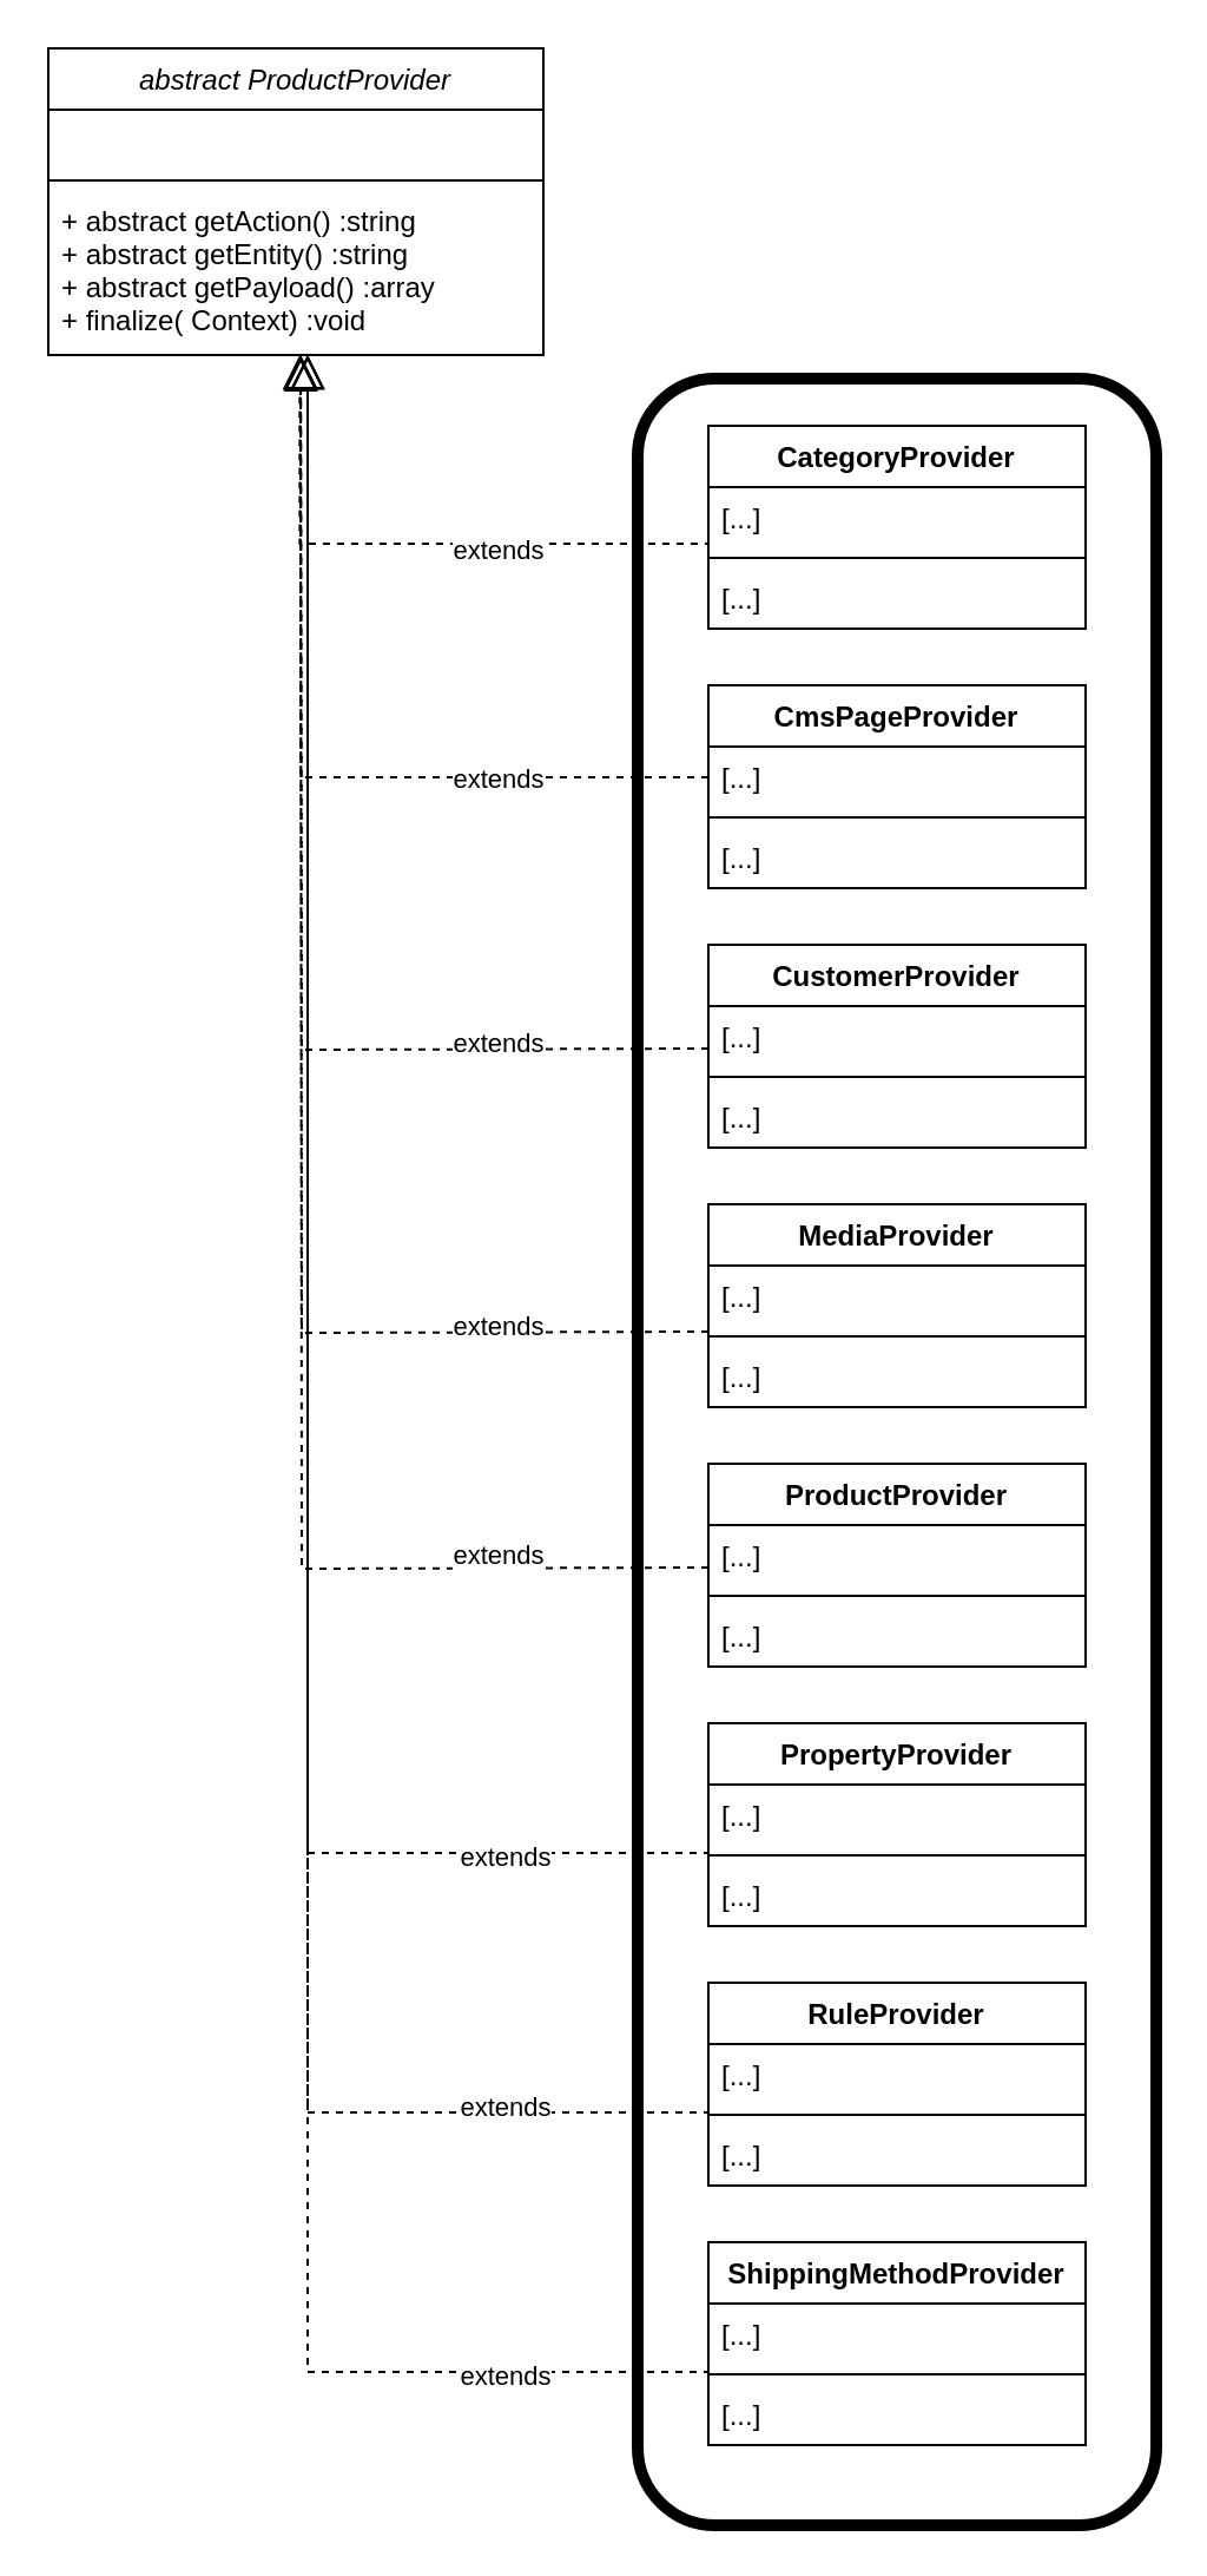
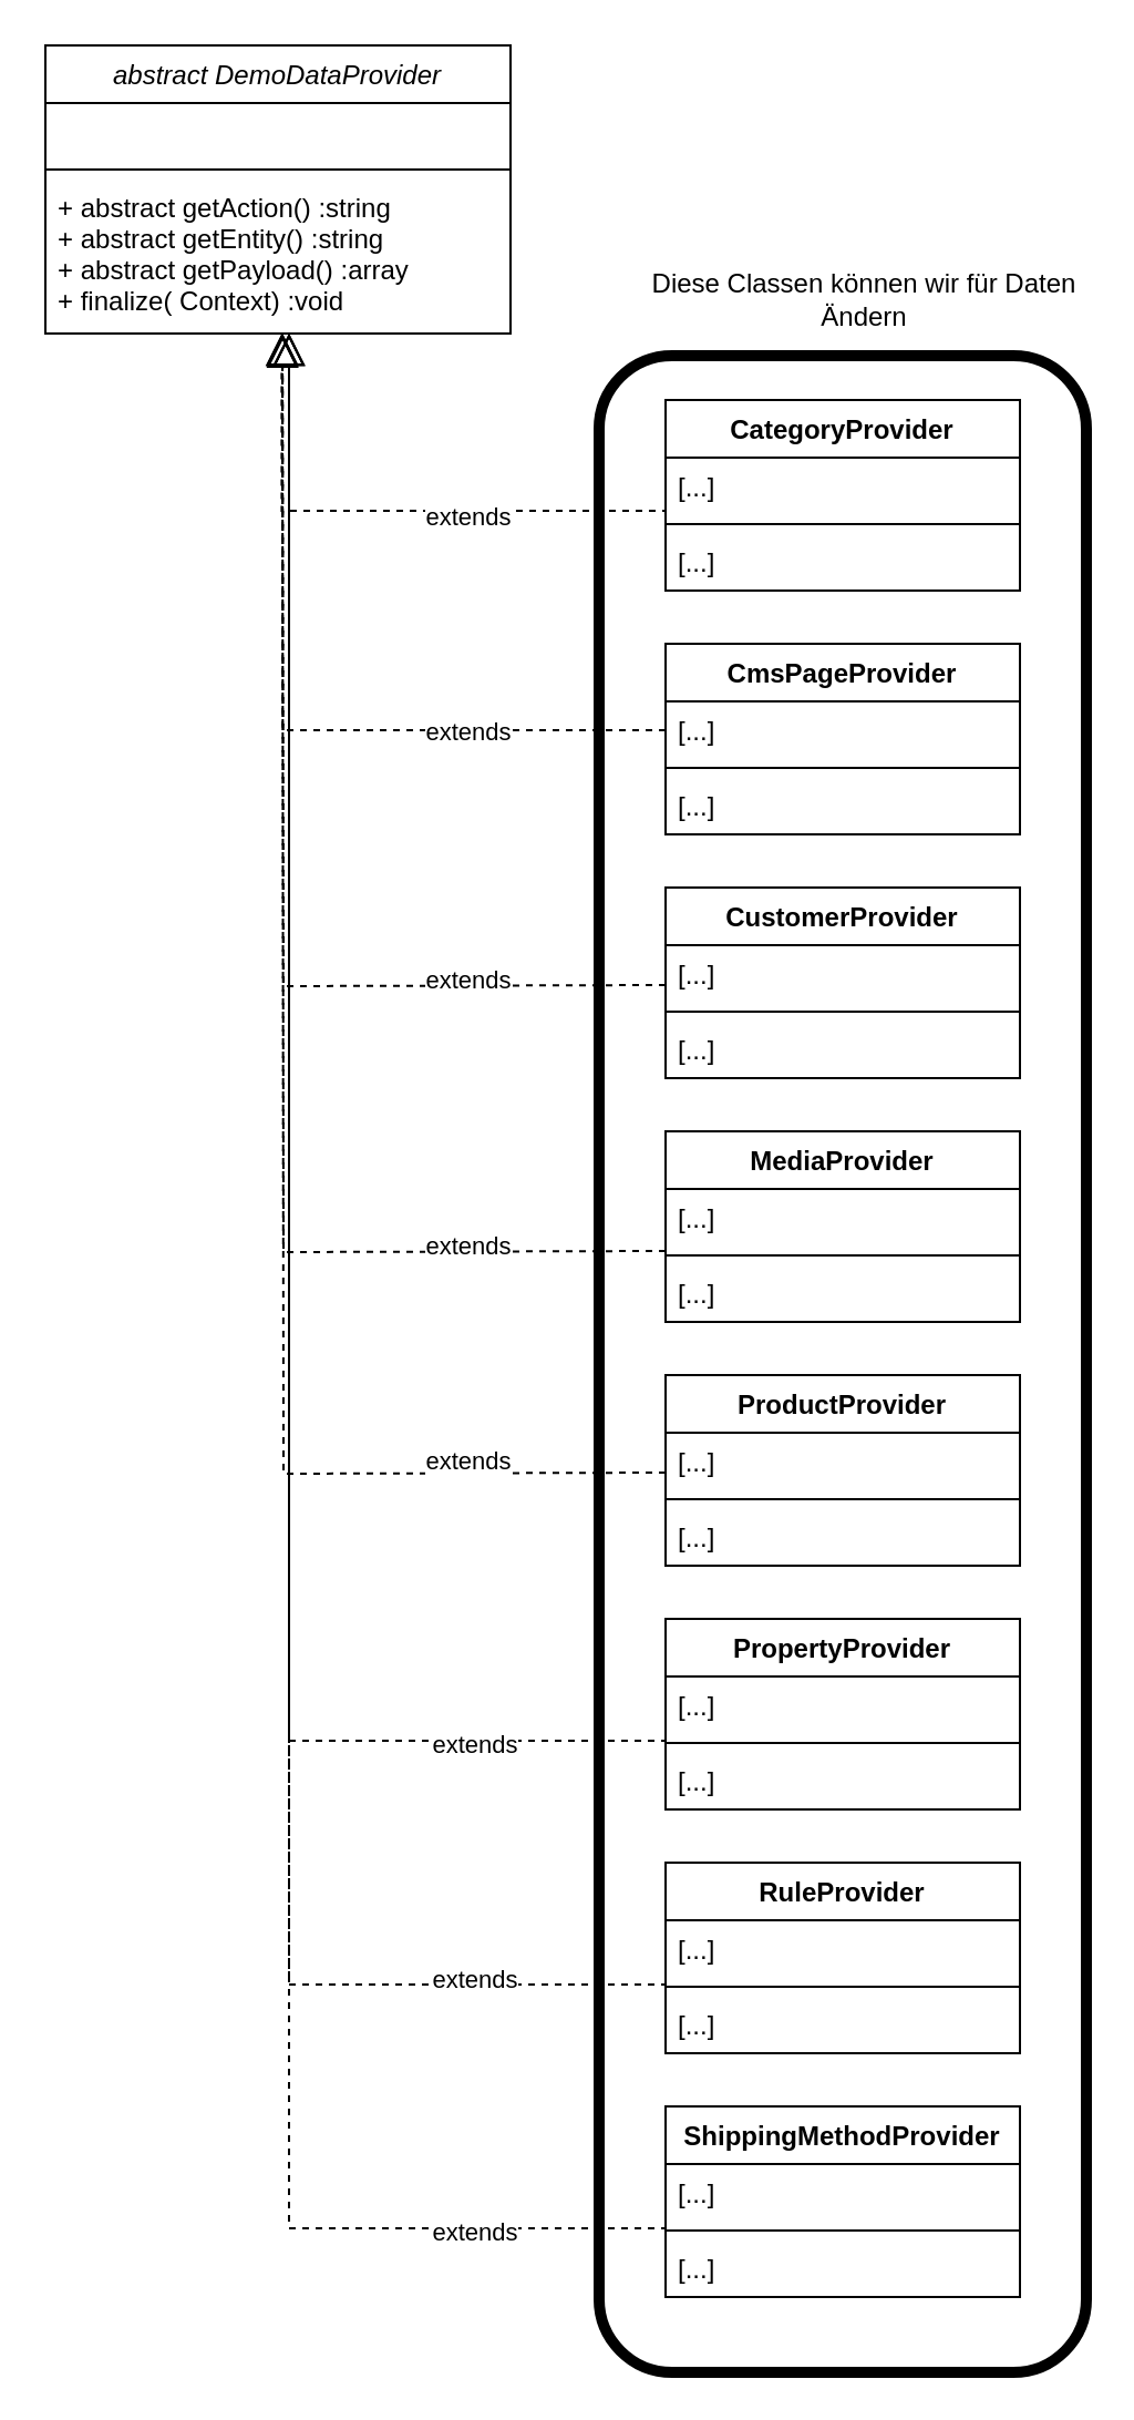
- <mxCell id="2" value="abstract ProductProvider" style="swimlane;fontStyle=2;align=center;verticalAlign=top;childLayout=stackLayout;horizontal=1;startSize=26;horizontalStack=0;resizeParent=1;resizeLast=0;collapsible=1;marginBottom=0;rounded=0;shadow=0;strokeWidth=1;" parent="1" vertex="1"><mxGeometry x="20" y="20" width="210" height="130" as="geometry"><mxRectangle x="230" y="140" width="160" height="26" as="alternateBounds" /></mxGeometry></mxCell>
+ <mxCell id="2" value="abstract DemoDataProvider" style="swimlane;fontStyle=2;align=center;verticalAlign=top;childLayout=stackLayout;horizontal=1;startSize=26;horizontalStack=0;resizeParent=1;resizeLast=0;collapsible=1;marginBottom=0;rounded=0;shadow=0;strokeWidth=1;" parent="1" vertex="1"><mxGeometry x="20" y="20" width="210" height="130" as="geometry"><mxRectangle x="230" y="140" width="160" height="26" as="alternateBounds" /></mxGeometry></mxCell>
+ <mxCell id="55" value="Diese Classen können wir für Daten Ändern" style="text;html=1;strokeColor=none;fillColor=none;align=center;verticalAlign=middle;whiteSpace=wrap;rounded=0;" vertex="1" parent="1"><mxGeometry x="290" y="120" width="200" height="30" as="geometry" /></mxCell>
